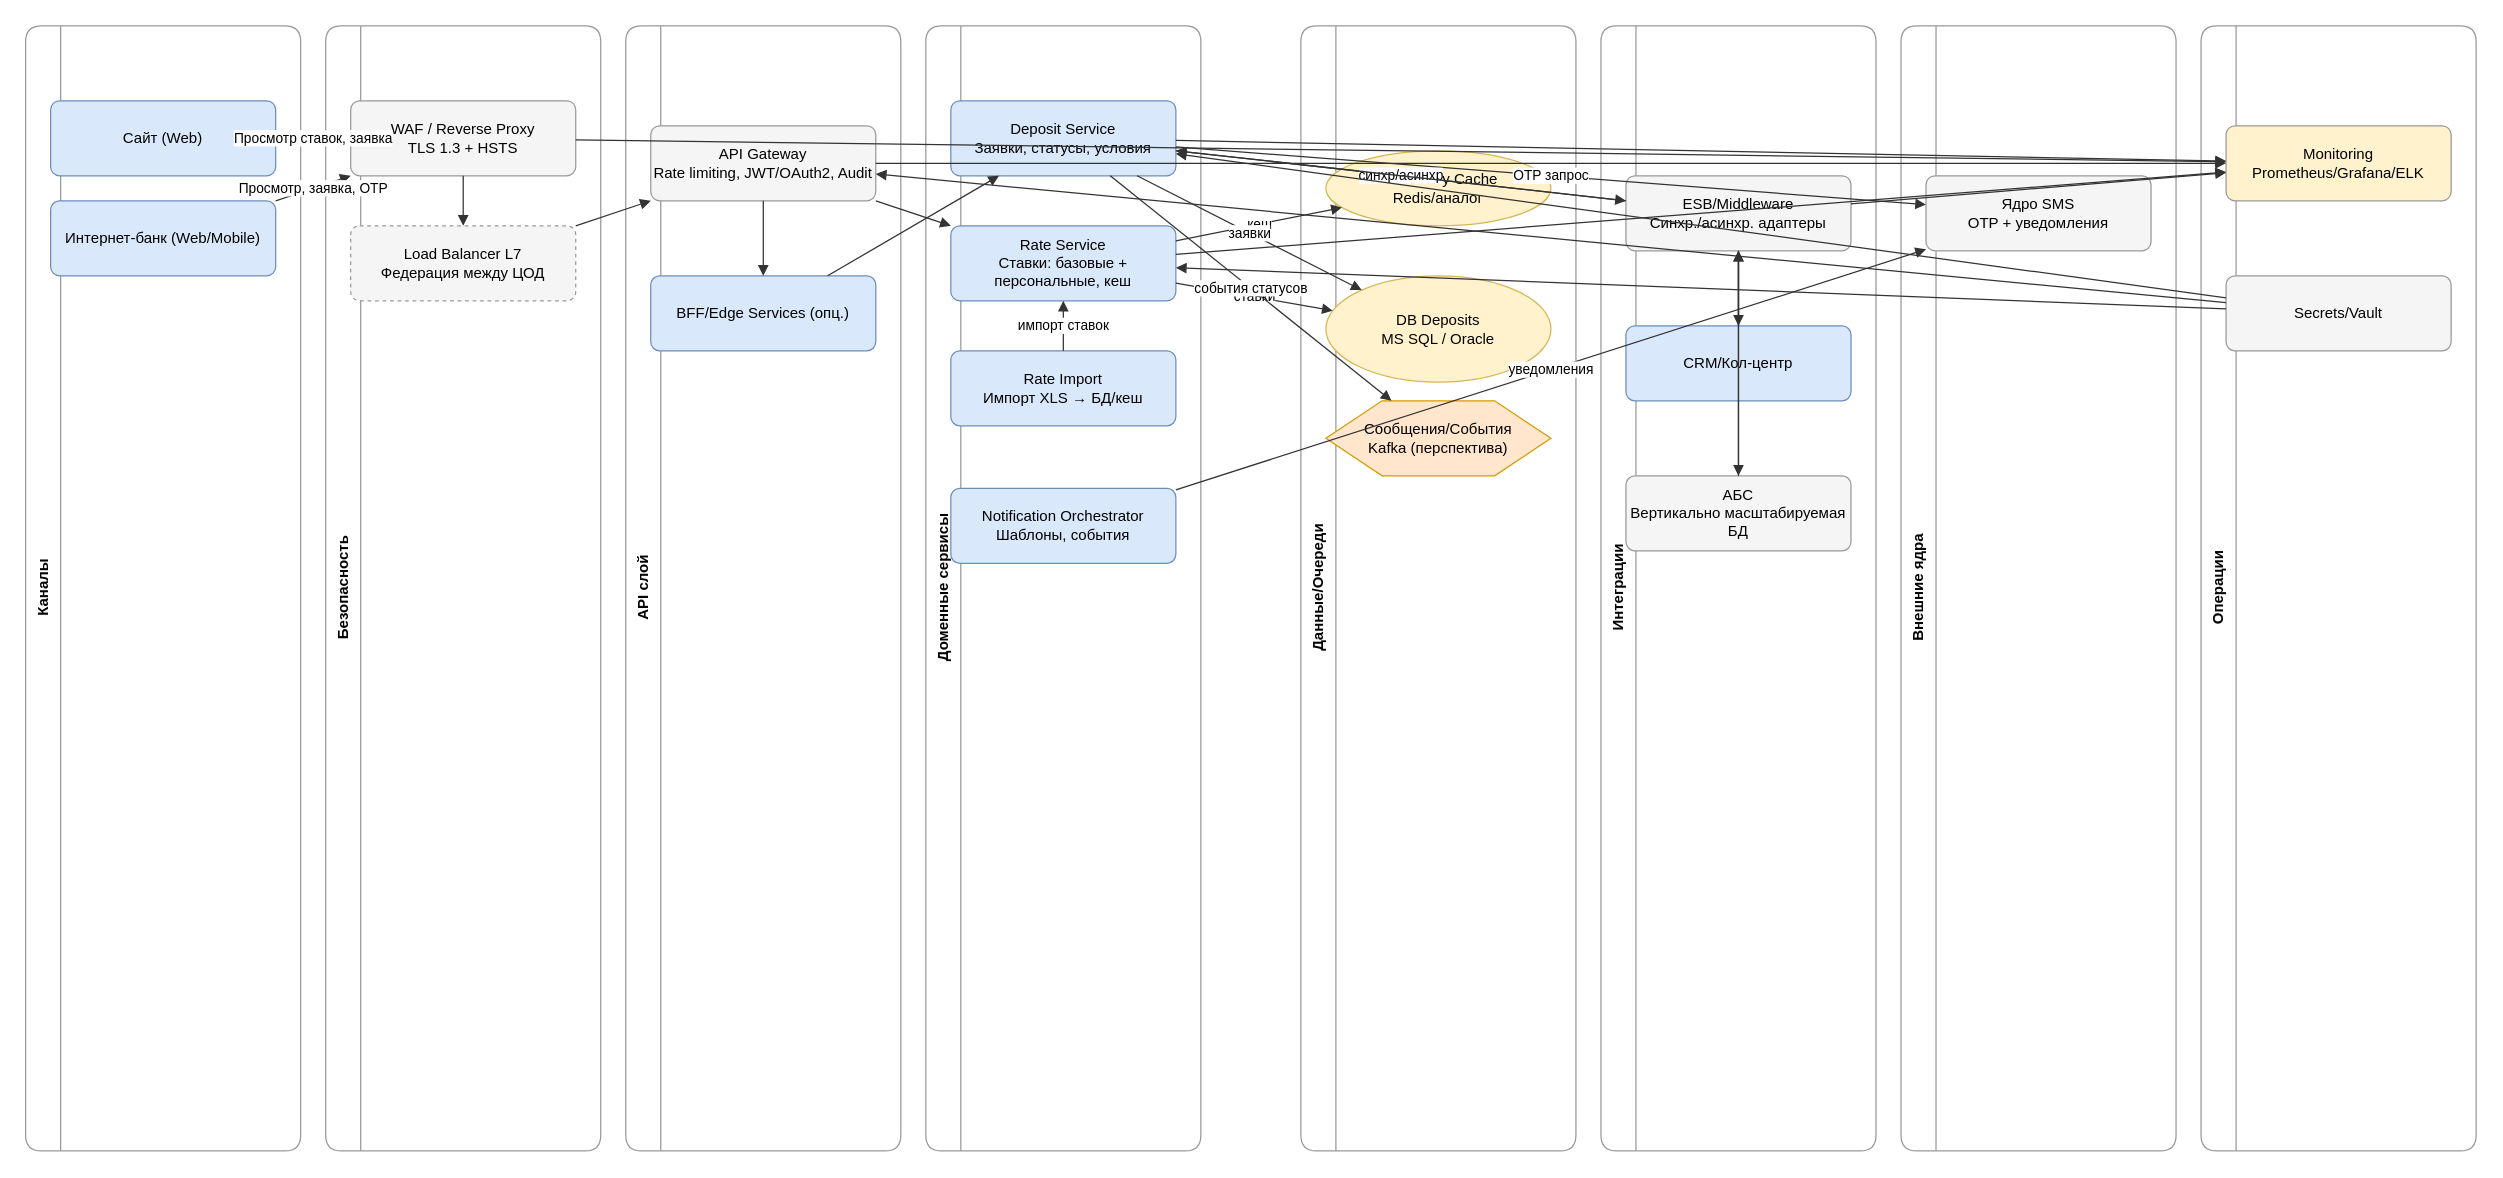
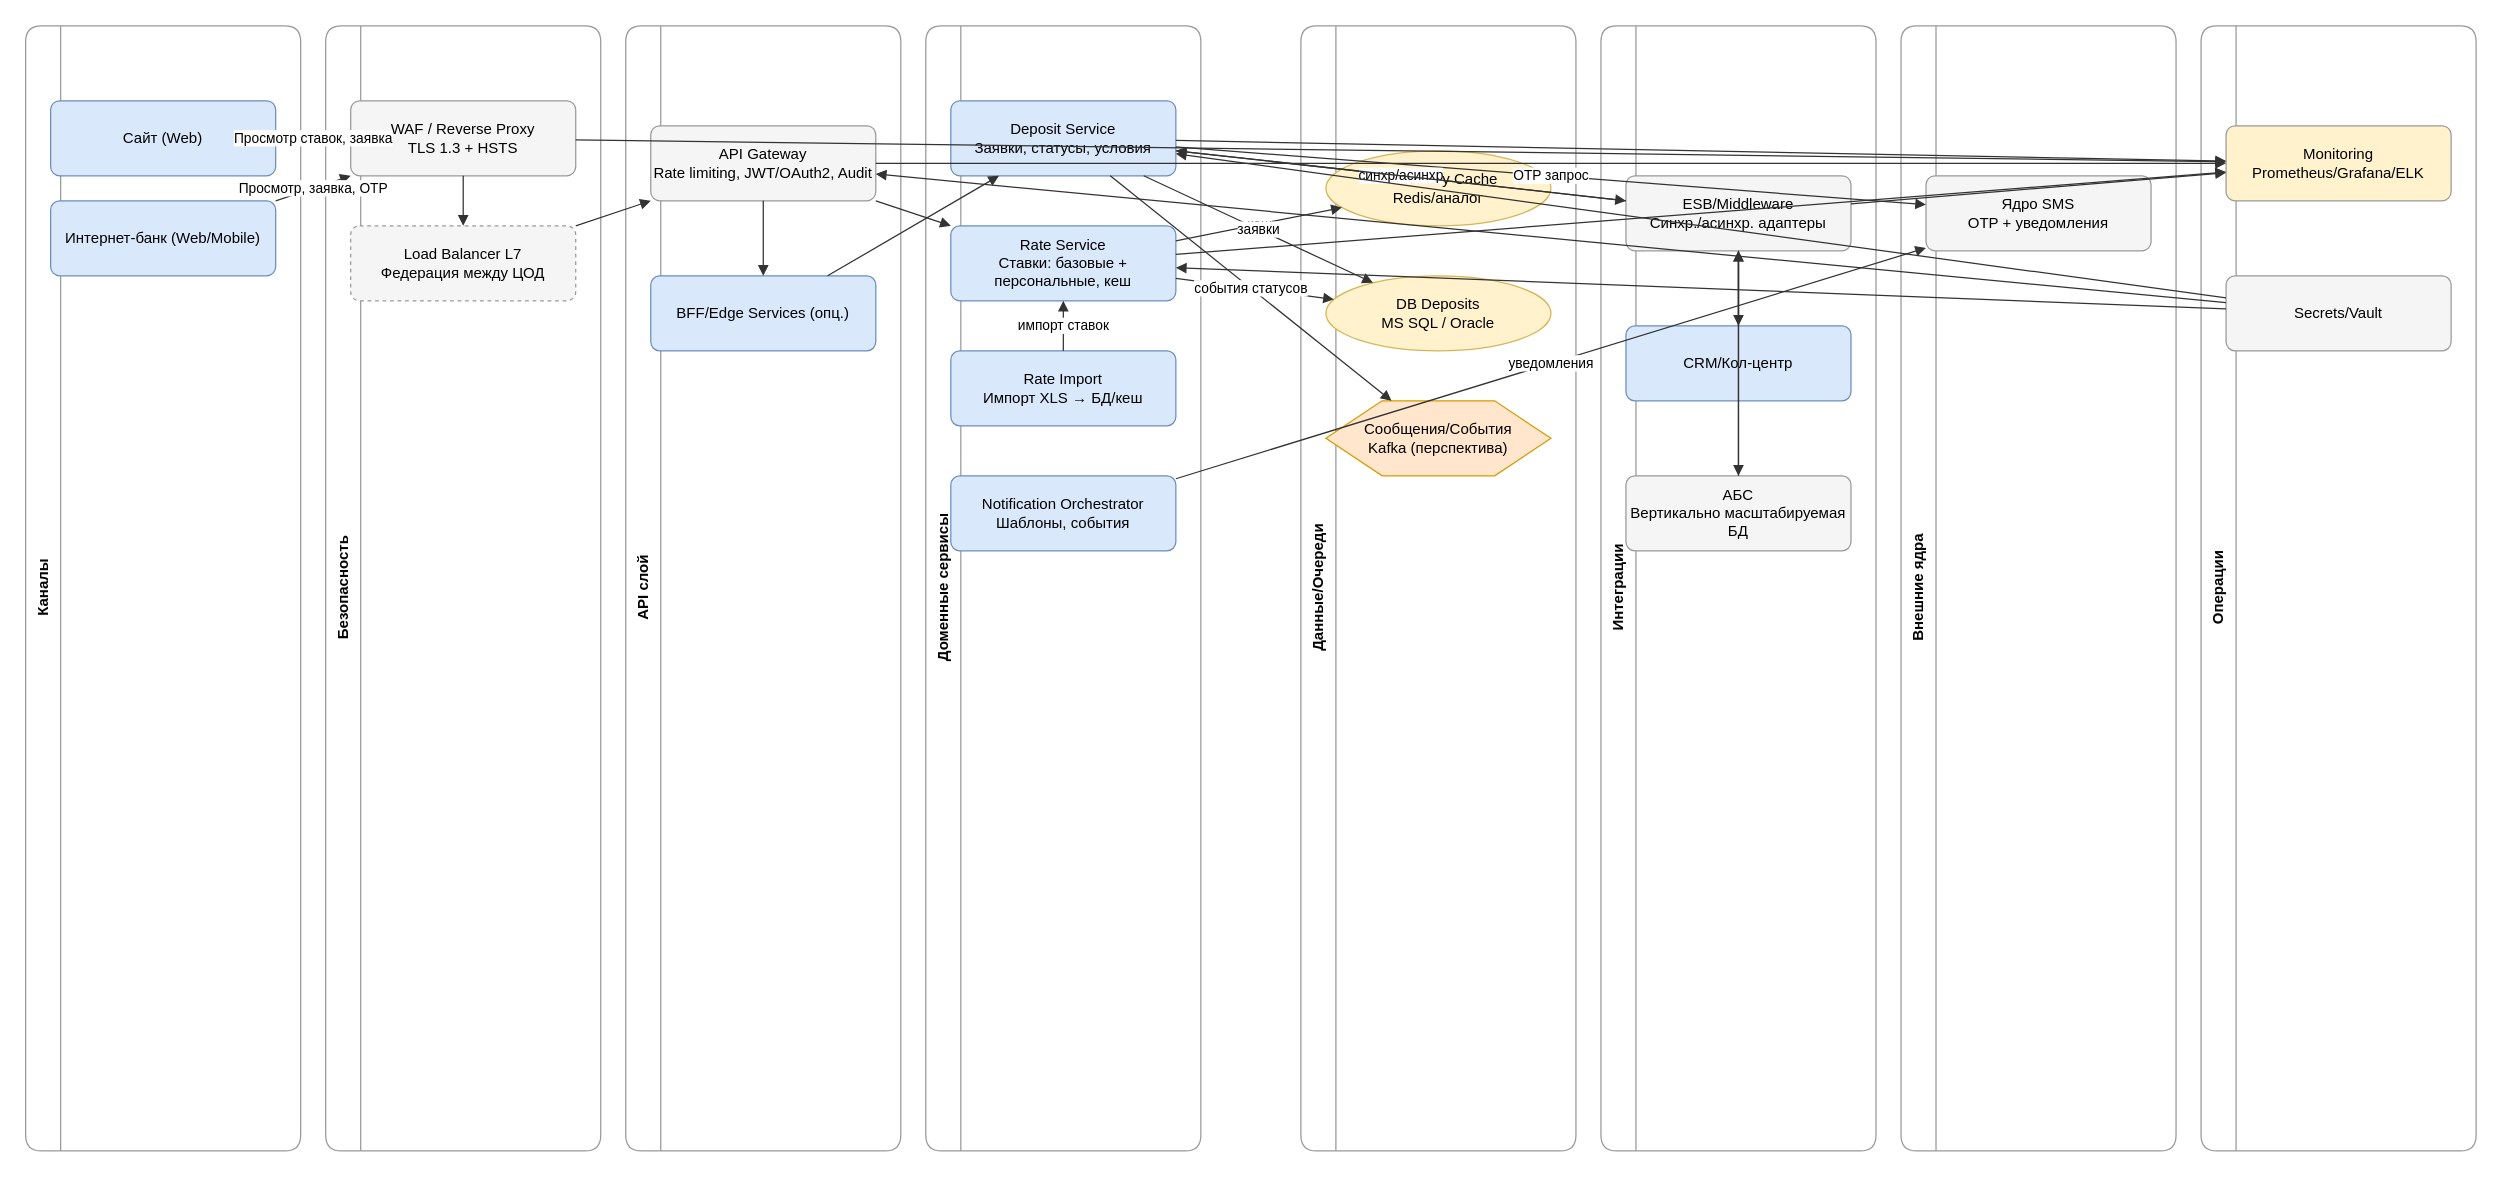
- <mxCell id="21" value="DB Deposits&#10;MS SQL / Oracle" style="ellipse;whiteSpace=wrap;html=1;fillColor=#fff2cc;strokeColor=#d6b656;" vertex="1" parent="6"><mxGeometry x="20" y="200" width="180" height="85" as="geometry" /></mxCell>
+ <mxCell id="21" value="DB Deposits&#10;MS SQL / Oracle" style="ellipse;whiteSpace=wrap;html=1;fillColor=#fff2cc;strokeColor=#d6b656;" vertex="1" parent="6"><mxGeometry x="20" y="200" width="180" height="60" as="geometry" /></mxCell>
- <mxCell id="19" value="Notification Orchestrator&#10;Шаблоны, события" style="rounded=1;whiteSpace=wrap;html=1;arcSize=12;fillColor=#dae8fc;strokeColor=#6c8ebf;" vertex="1" parent="5"><mxGeometry x="20" y="370" width="180" height="60" as="geometry" /></mxCell>
+ <mxCell id="19" value="Notification Orchestrator&#10;Шаблоны, события" style="rounded=1;whiteSpace=wrap;html=1;arcSize=12;fillColor=#dae8fc;strokeColor=#6c8ebf;" vertex="1" parent="5"><mxGeometry x="20" y="360" width="180" height="60" as="geometry" /></mxCell>
